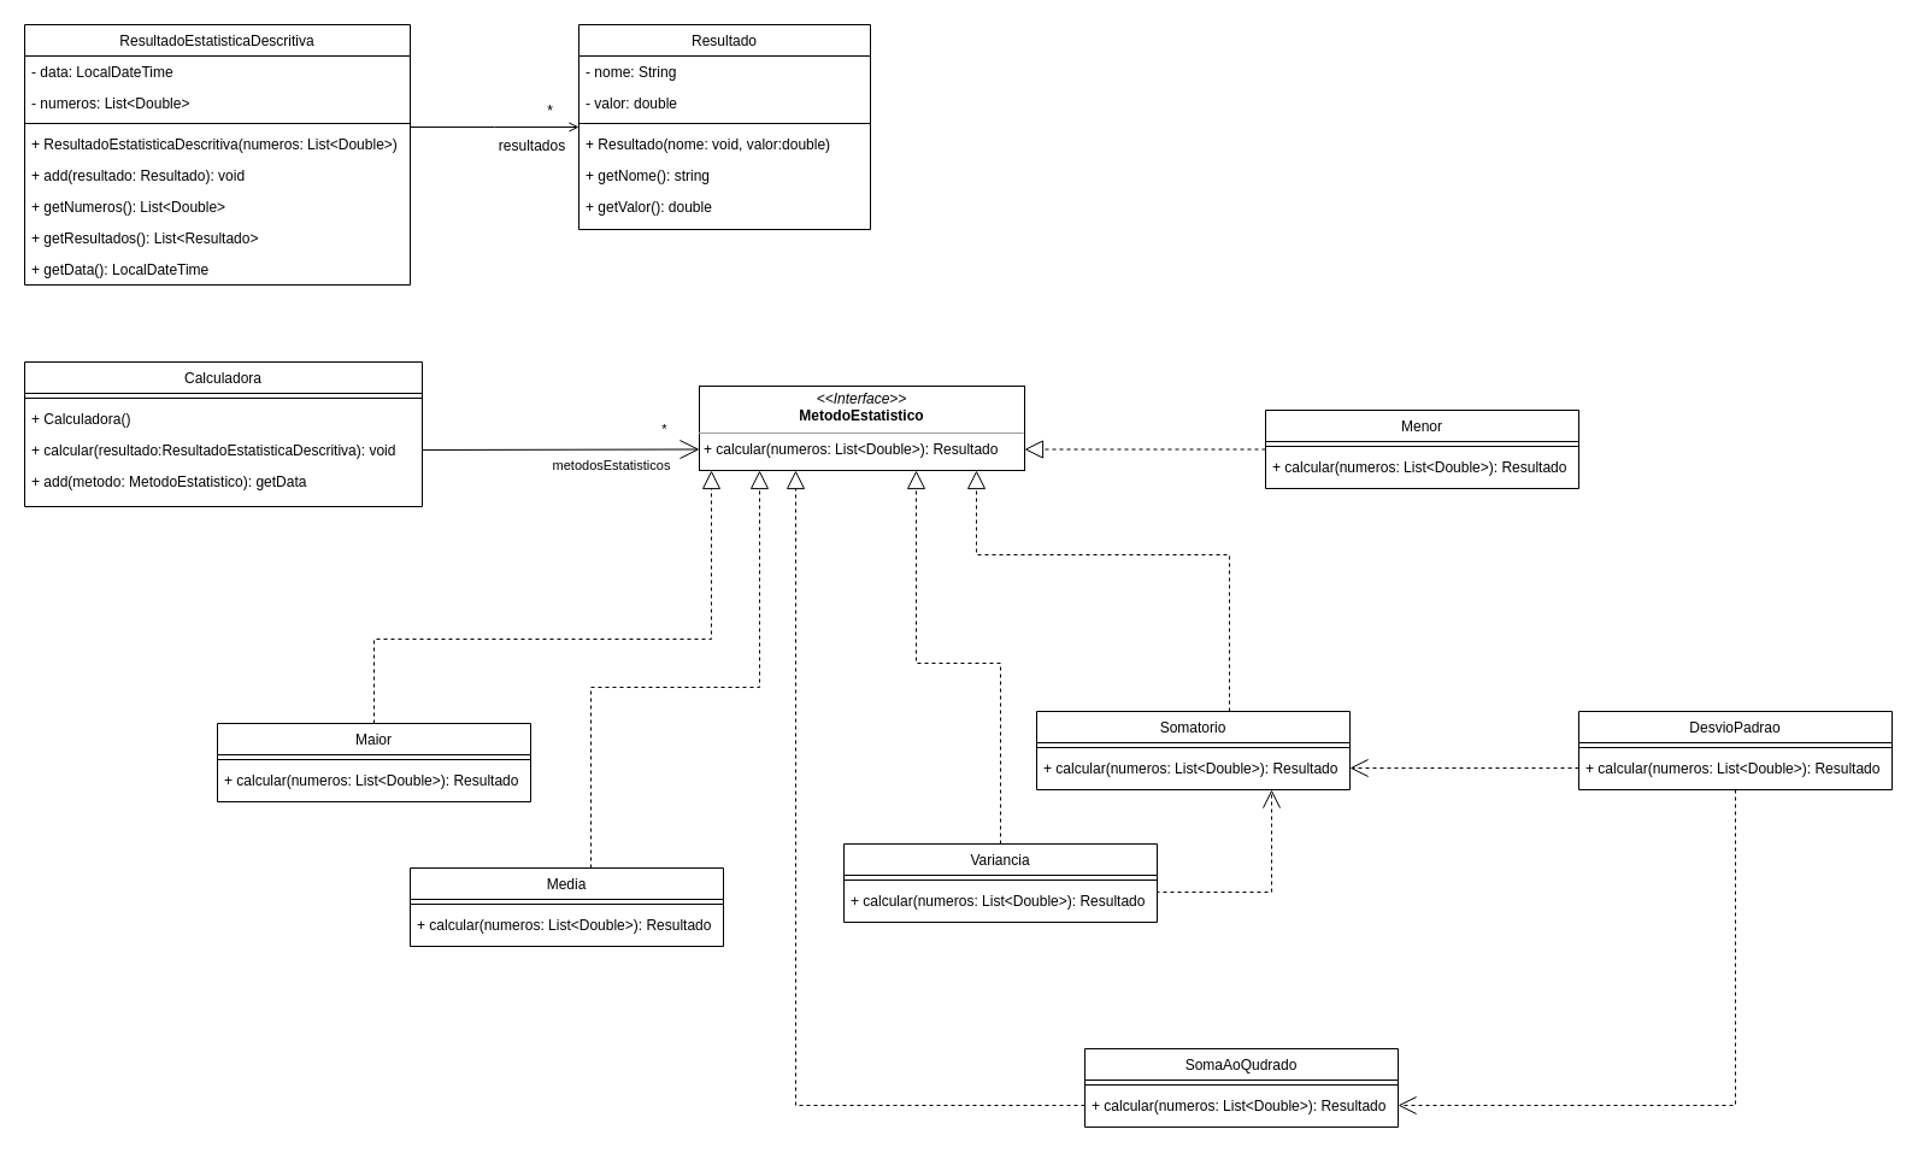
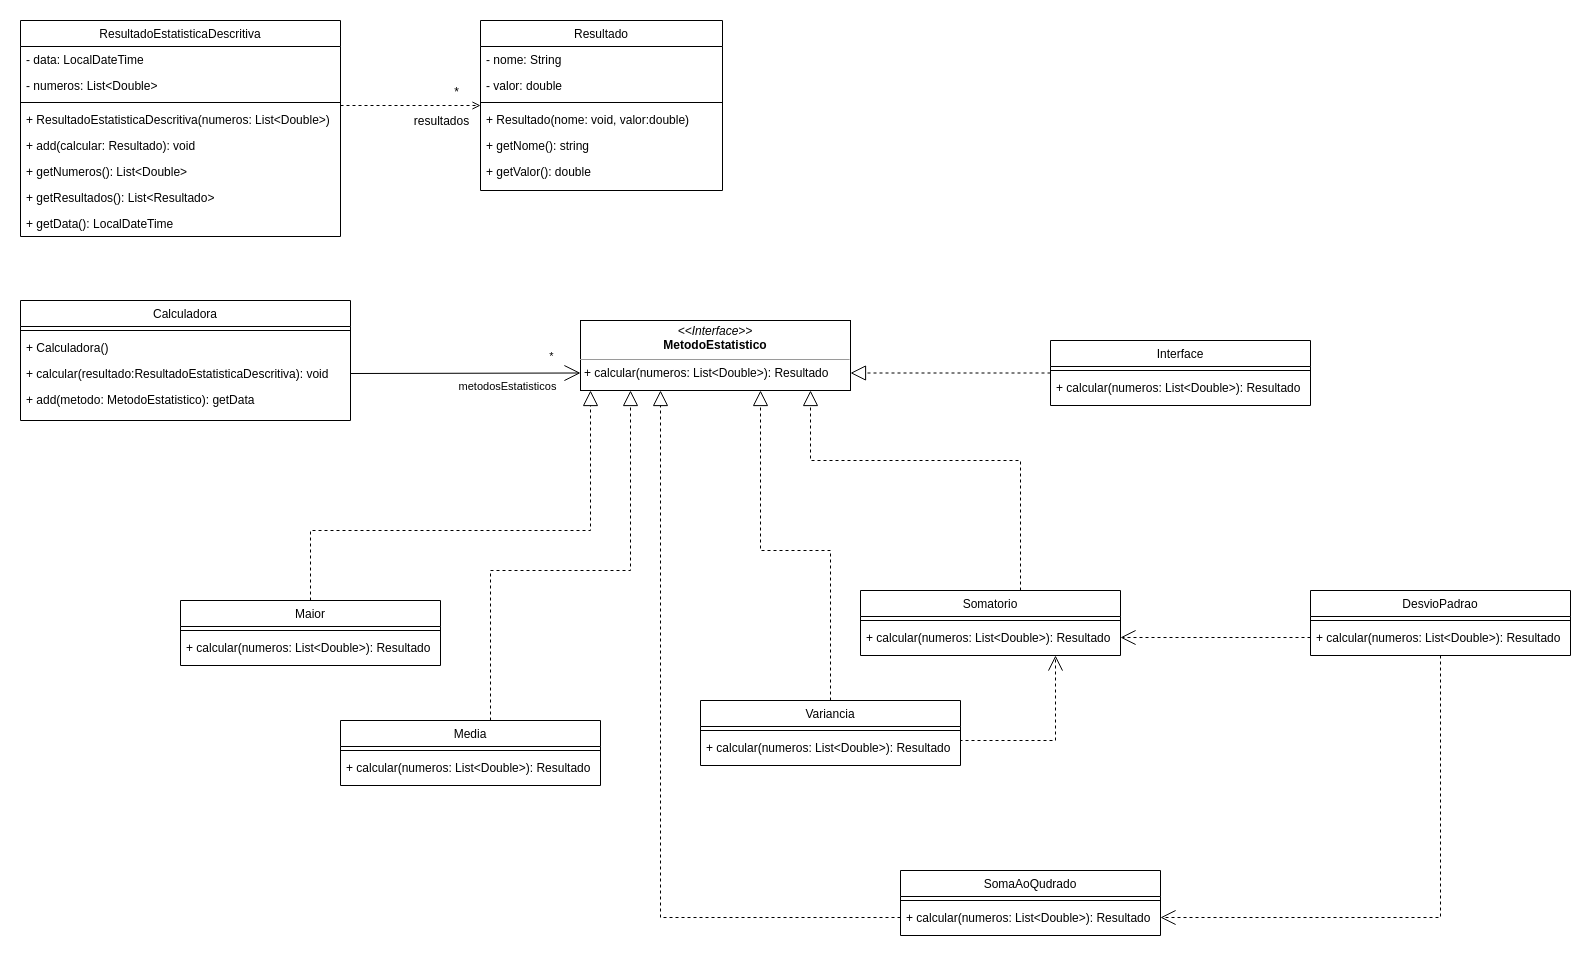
- <mxCell id="18" value="" style="endArrow=open;shadow=0;strokeWidth=1;rounded=0;endFill=1;edgeStyle=elbowEdgeStyle;elbow=vertical;" parent="1" source="2" target="11" edge="1"><mxGeometry x="0.5" y="41" relative="1" as="geometry"><mxPoint x="340" y="92" as="sourcePoint" /><mxPoint x="500" y="92" as="targetPoint" /><mxPoint x="-40" y="32" as="offset" /></mxGeometry></mxCell>
+ <mxCell id="18" value="" style="endArrow=open;shadow=0;strokeWidth=1;rounded=0;endFill=1;edgeStyle=elbowEdgeStyle;elbow=vertical;dashed=1;" parent="1" source="2" target="11" edge="1"><mxGeometry x="0.5" y="41" relative="1" as="geometry"><mxPoint x="340" y="92" as="sourcePoint" /><mxPoint x="500" y="92" as="targetPoint" /><mxPoint x="-40" y="32" as="offset" /></mxGeometry></mxCell>
- <mxCell id="7" value="+ add(resultado: Resultado): void" style="text;align=left;verticalAlign=top;spacingLeft=4;spacingRight=4;overflow=hidden;rotatable=0;points=[[0,0.5],[1,0.5]];portConstraint=eastwest;" parent="2" vertex="1"><mxGeometry y="112" width="320" height="26" as="geometry" /></mxCell>
+ <mxCell id="7" value="+ add(calcular: Resultado): void" style="text;align=left;verticalAlign=top;spacingLeft=4;spacingRight=4;overflow=hidden;rotatable=0;points=[[0,0.5],[1,0.5]];portConstraint=eastwest;" parent="2" vertex="1"><mxGeometry y="112" width="320" height="26" as="geometry" /></mxCell>
- <mxCell id="54" value="Menor" style="swimlane;fontStyle=0;align=center;verticalAlign=top;childLayout=stackLayout;horizontal=1;startSize=26;horizontalStack=0;resizeParent=1;resizeLast=0;collapsible=1;marginBottom=0;rounded=0;shadow=0;strokeWidth=1;" parent="1" vertex="1"><mxGeometry x="1050" y="340" width="260" height="65" as="geometry"><mxRectangle x="550" y="140" width="160" height="26" as="alternateBounds" /></mxGeometry></mxCell>
+ <mxCell id="54" value="Interface" style="swimlane;fontStyle=0;align=center;verticalAlign=top;childLayout=stackLayout;horizontal=1;startSize=26;horizontalStack=0;resizeParent=1;resizeLast=0;collapsible=1;marginBottom=0;rounded=0;shadow=0;strokeWidth=1;" parent="1" vertex="1"><mxGeometry x="1050" y="340" width="260" height="65" as="geometry"><mxRectangle x="550" y="140" width="160" height="26" as="alternateBounds" /></mxGeometry></mxCell>
